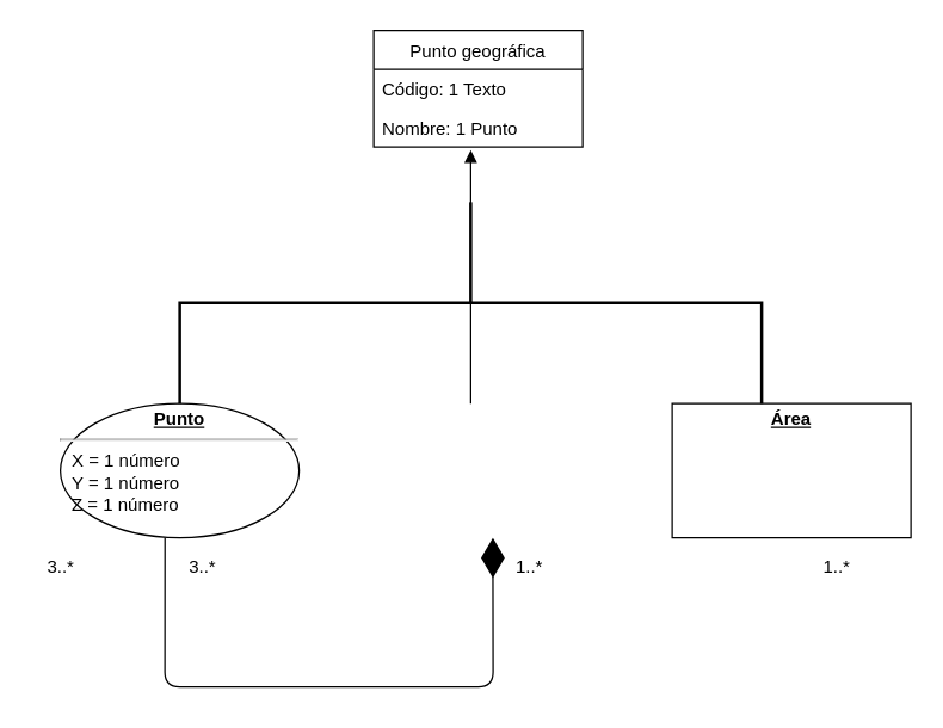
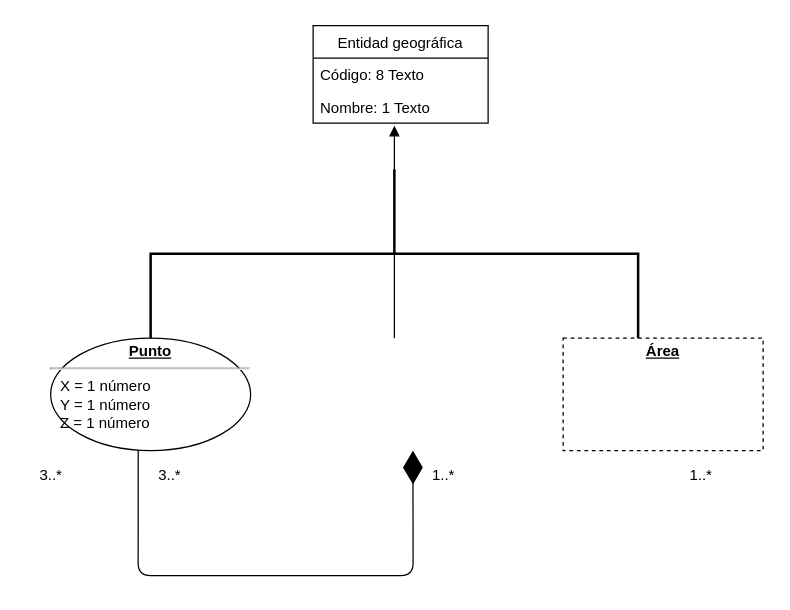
- <mxCell id="6" value="Punto geográfica" style="swimlane;fontStyle=0;childLayout=stackLayout;horizontal=1;startSize=26;fillColor=none;horizontalStack=0;resizeParent=1;resizeParentMax=0;resizeLast=0;collapsible=1;marginBottom=0;" vertex="1" parent="1"><mxGeometry x="250" width="140" height="78" as="geometry" y="20" /></mxCell>
+ <mxCell id="6" value="Entidad geográfica" style="swimlane;fontStyle=0;childLayout=stackLayout;horizontal=1;startSize=26;fillColor=none;horizontalStack=0;resizeParent=1;resizeParentMax=0;resizeLast=0;collapsible=1;marginBottom=0;" vertex="1" parent="1"><mxGeometry x="250" width="140" height="78" as="geometry" y="20" /></mxCell>
- <mxCell id="7" value="Código: 1 Texto" style="text;strokeColor=none;fillColor=none;align=left;verticalAlign=top;spacingLeft=4;spacingRight=4;overflow=hidden;rotatable=0;points=[[0,0.5],[1,0.5]];portConstraint=eastwest;" vertex="1" parent="6"><mxGeometry y="26" width="140" height="26" as="geometry" /></mxCell>
+ <mxCell id="7" value="Código: 8 Texto" style="text;strokeColor=none;fillColor=none;align=left;verticalAlign=top;spacingLeft=4;spacingRight=4;overflow=hidden;rotatable=0;points=[[0,0.5],[1,0.5]];portConstraint=eastwest;" vertex="1" parent="6"><mxGeometry y="26" width="140" height="26" as="geometry" /></mxCell>
- <mxCell id="8" value="Nombre: 1 Punto" style="text;strokeColor=none;fillColor=none;align=left;verticalAlign=top;spacingLeft=4;spacingRight=4;overflow=hidden;rotatable=0;points=[[0,0.5],[1,0.5]];portConstraint=eastwest;" vertex="1" parent="6"><mxGeometry y="52" width="140" height="26" as="geometry" /></mxCell>
+ <mxCell id="8" value="Nombre: 1 Texto" style="text;strokeColor=none;fillColor=none;align=left;verticalAlign=top;spacingLeft=4;spacingRight=4;overflow=hidden;rotatable=0;points=[[0,0.5],[1,0.5]];portConstraint=eastwest;" vertex="1" parent="6"><mxGeometry y="52" width="140" height="26" as="geometry" /></mxCell>
- <mxCell id="3" value="&lt;p style=&quot;margin:0px;margin-top:4px;text-align:center;text-decoration:underline;&quot;&gt;&lt;b&gt;Área&lt;/b&gt;&lt;/p&gt;" style="verticalAlign=top;align=left;overflow=fill;fontSize=12;fontFamily=Helvetica;html=1;" vertex="1" parent="1"><mxGeometry x="450" y="270" width="160" height="90" as="geometry" /></mxCell>
+ <mxCell id="3" value="&lt;p style=&quot;margin:0px;margin-top:4px;text-align:center;text-decoration:underline;&quot;&gt;&lt;b&gt;Área&lt;/b&gt;&lt;/p&gt;" style="verticalAlign=top;align=left;overflow=fill;fontSize=12;fontFamily=Helvetica;html=1;dashed=1;" vertex="1" parent="1"><mxGeometry x="450" y="270" width="160" height="90" as="geometry" /></mxCell>
